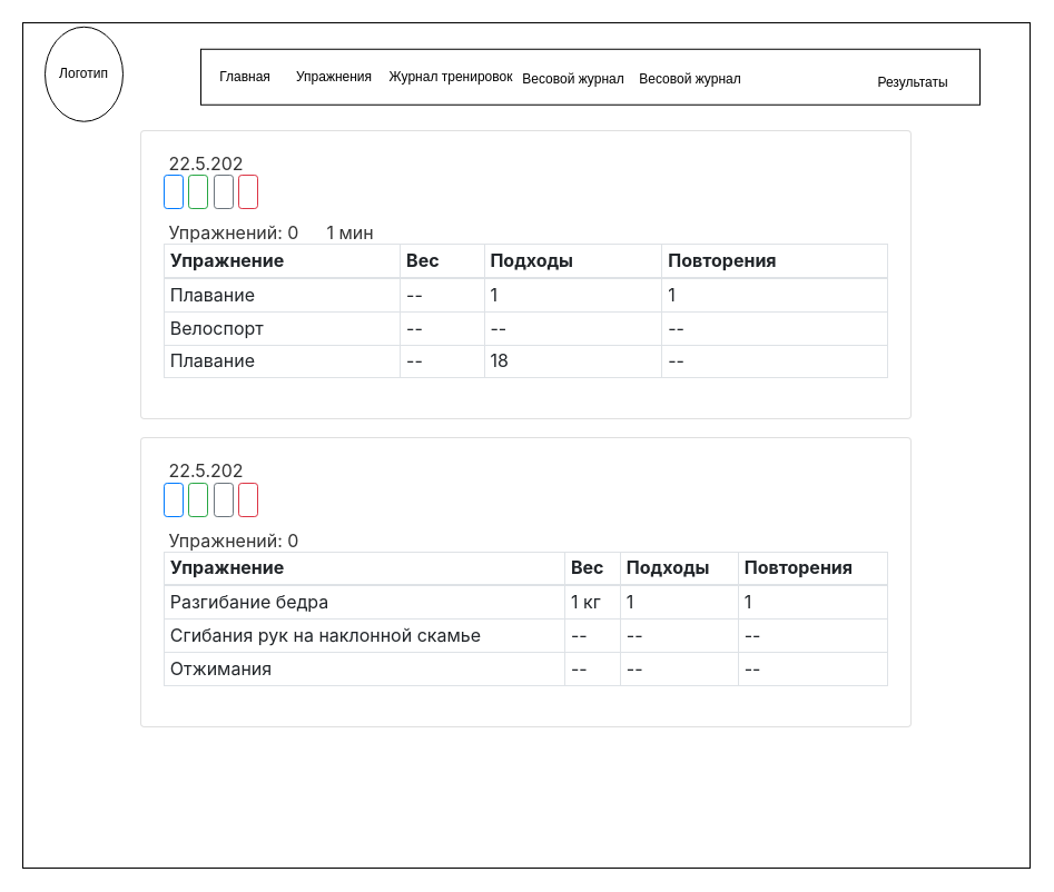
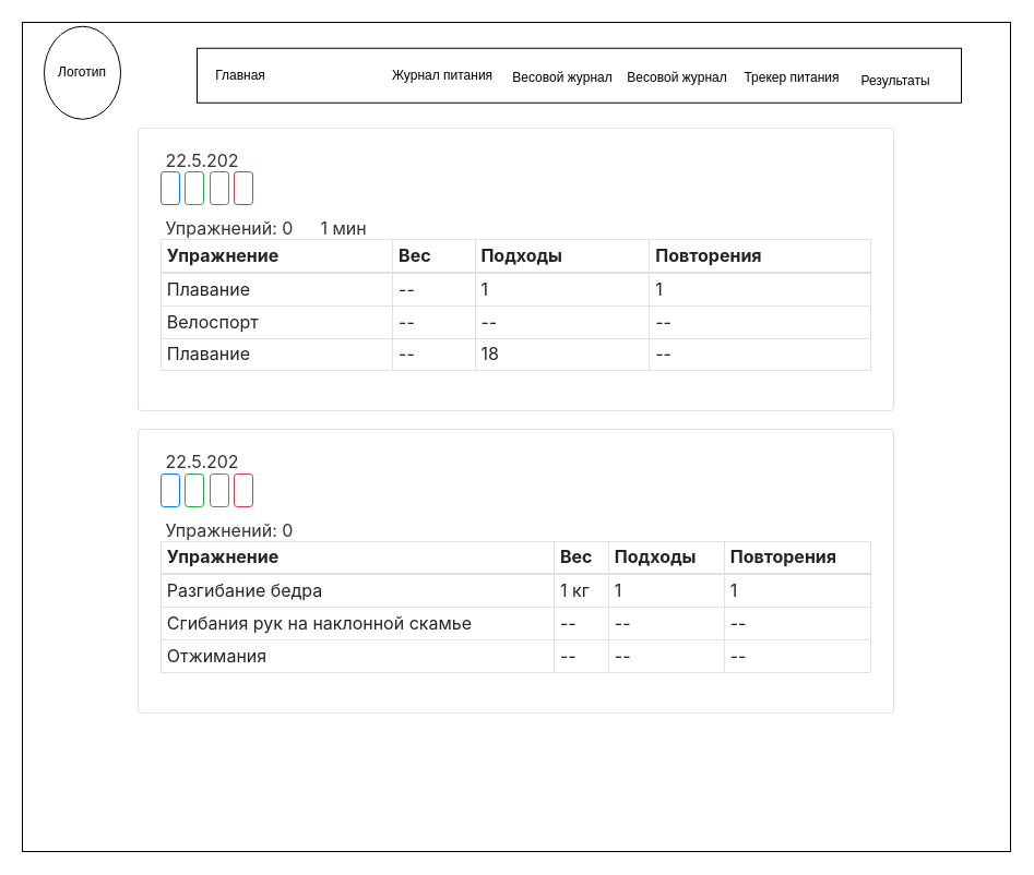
- <mxCell id="6" value="Упражнения" style="text;html=1;align=center;verticalAlign=middle;whiteSpace=wrap;rounded=0;" vertex="1" parent="1"><mxGeometry x="270" y="53.75" width="60" height="30" as="geometry" /></mxCell>
- <mxCell id="7" value="Журнал тренировок" style="text;html=1;align=center;verticalAlign=middle;whiteSpace=wrap;rounded=0;" vertex="1" parent="1"><mxGeometry x="340" y="53.75" width="130" height="30" as="geometry" /></mxCell>
+ <mxCell id="7" value="Журнал питания" style="text;html=1;align=center;verticalAlign=middle;whiteSpace=wrap;rounded=0;" vertex="1" parent="1"><mxGeometry x="340" y="53.75" width="130" height="30" as="geometry" /></mxCell>
+ <mxCell id="10" value="Трекер питания" style="text;html=1;align=center;verticalAlign=middle;whiteSpace=wrap;rounded=0;" vertex="1" parent="1"><mxGeometry x="680" y="49.38" width="90" height="42.5" as="geometry" /></mxCell>
